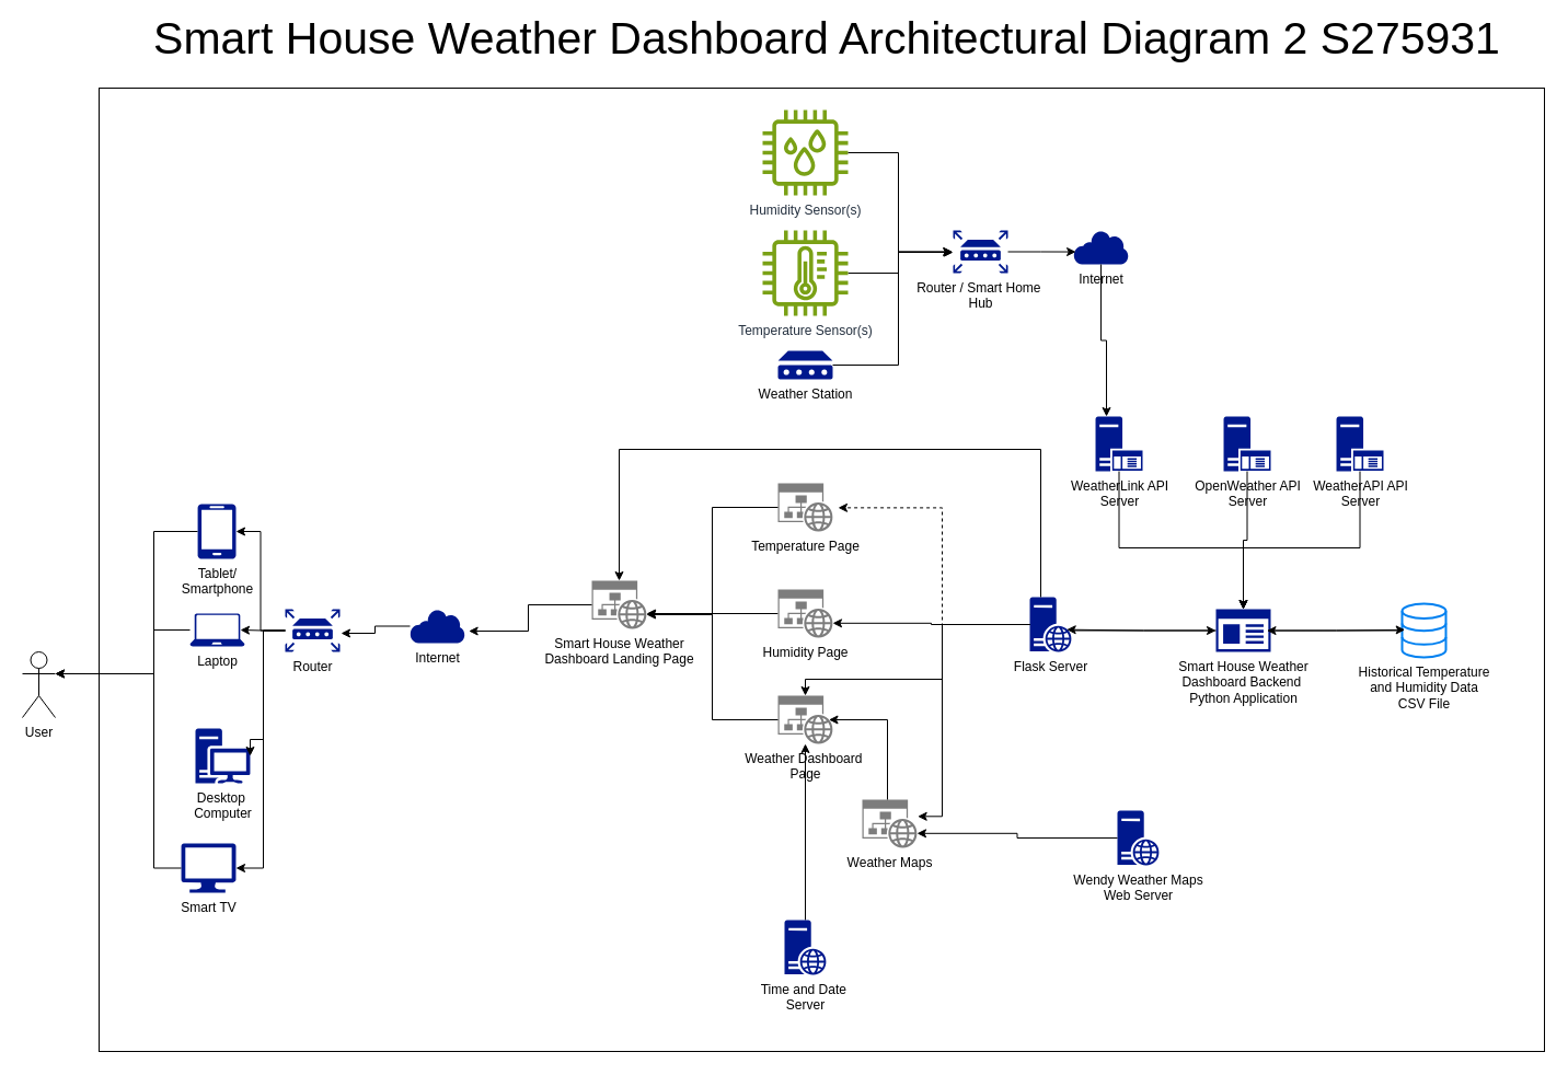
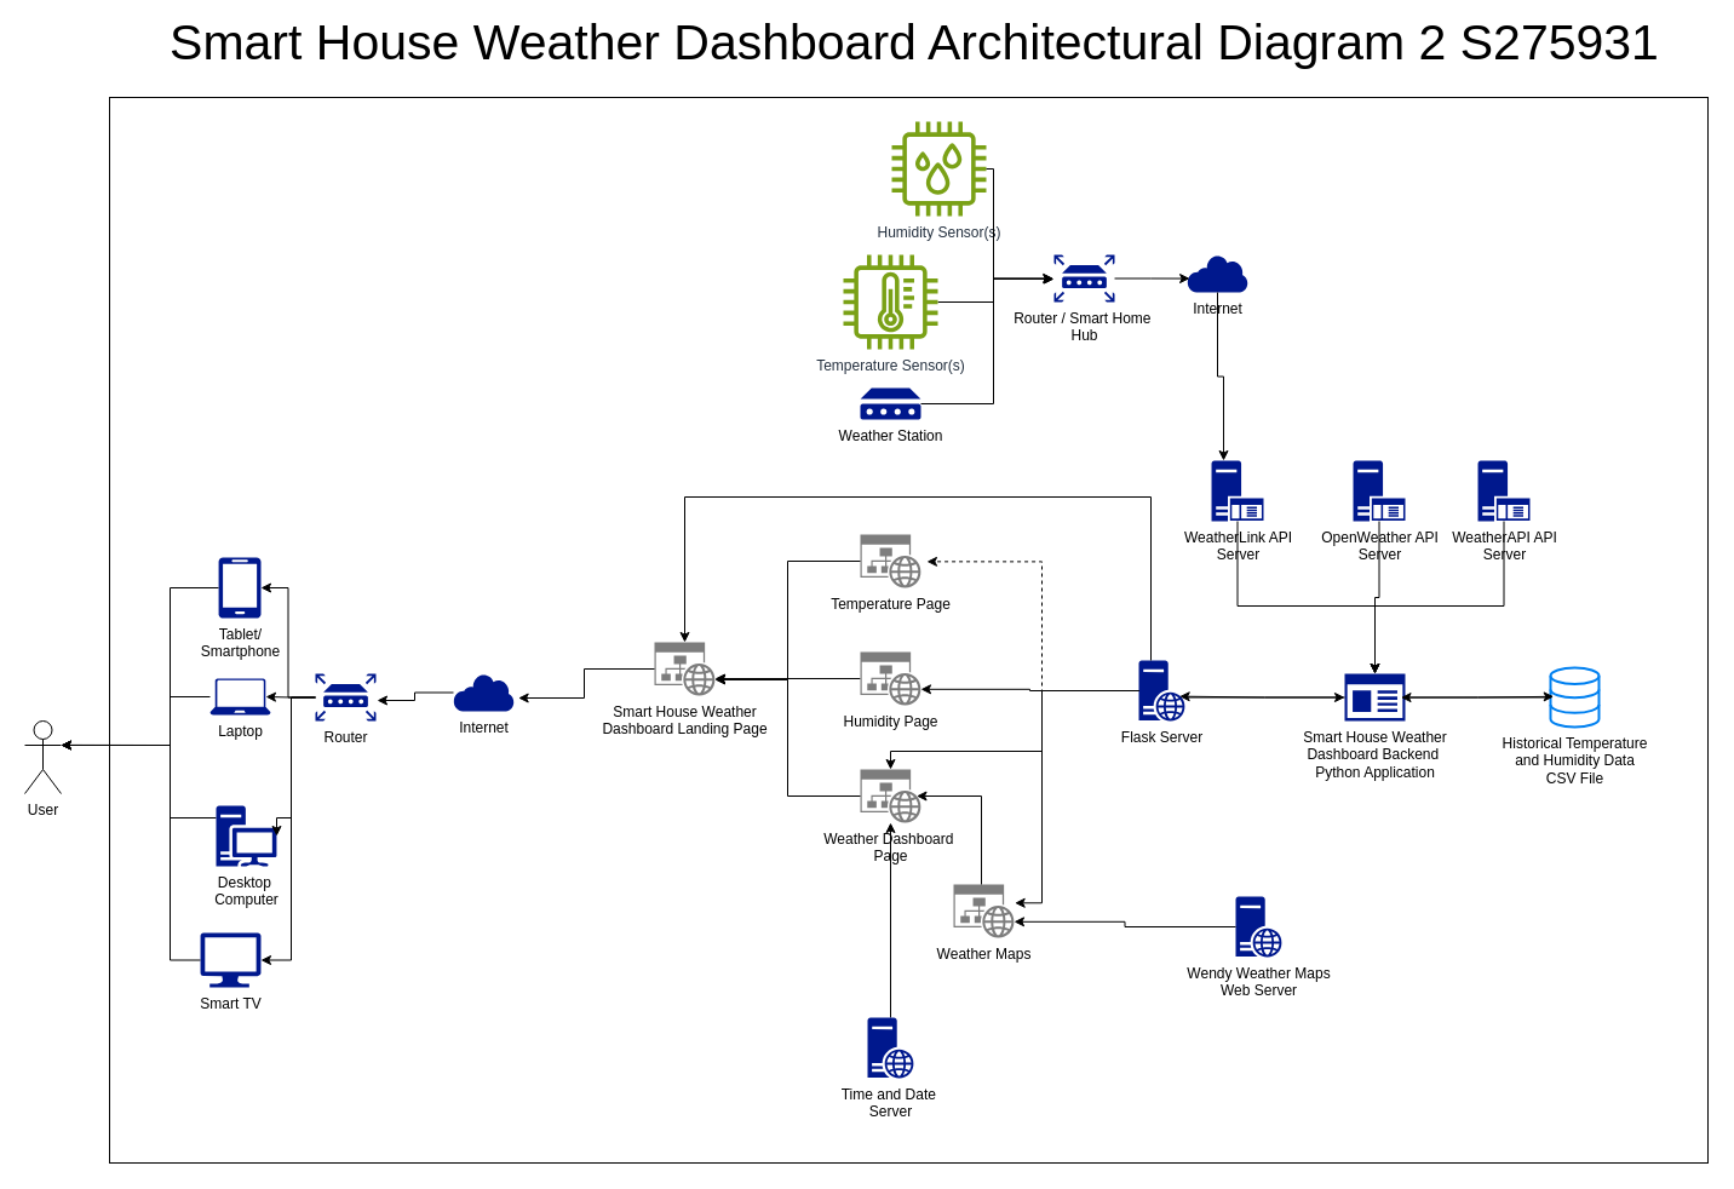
- <mxCell id="51" value="Humidity Sensor(s)" style="sketch=0;outlineConnect=0;fontColor=#232F3E;gradientColor=none;fillColor=#7AA116;strokeColor=none;dashed=0;verticalLabelPosition=bottom;verticalAlign=top;align=center;html=1;fontSize=12;fontStyle=0;aspect=fixed;pointerEvents=1;shape=mxgraph.aws4.iot_thing_humidity_sensor;" parent="1" vertex="1"><mxGeometry x="696" y="100" width="78" height="78" as="geometry" /></mxCell>
+ <mxCell id="51" value="Humidity Sensor(s)" style="sketch=0;outlineConnect=0;fontColor=#232F3E;gradientColor=none;fillColor=#7AA116;strokeColor=none;dashed=0;verticalLabelPosition=bottom;verticalAlign=top;align=center;html=1;fontSize=12;fontStyle=0;aspect=fixed;pointerEvents=1;shape=mxgraph.aws4.iot_thing_humidity_sensor;" parent="1" vertex="1"><mxGeometry x="736" y="100" width="78" height="78" as="geometry" /></mxCell>
+ <mxCell id="8" style="edgeStyle=orthogonalEdgeStyle;rounded=0;orthogonalLoop=1;jettySize=auto;html=1;entryX=1;entryY=0.333;entryDx=0;entryDy=0;entryPerimeter=0;" parent="1" source="9" target="4" edge="1"><mxGeometry relative="1" as="geometry"><mxPoint x="50" y="620" as="targetPoint" /><Array as="points"><mxPoint x="140" y="675" /><mxPoint x="140" y="615" /></Array></mxGeometry></mxCell>
